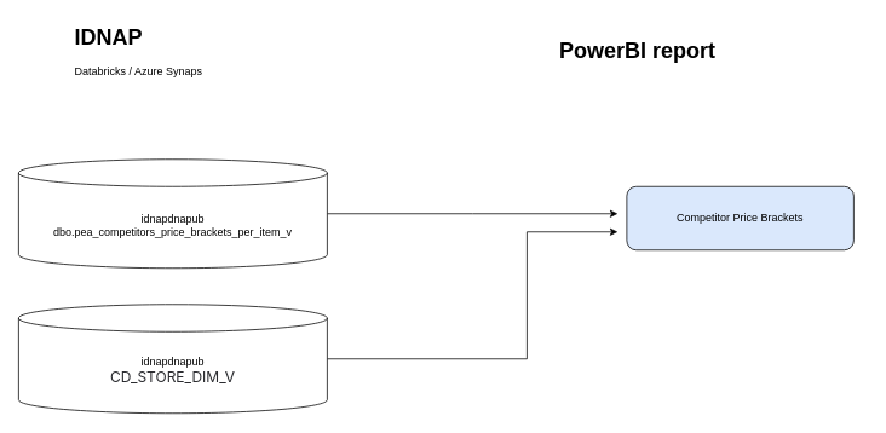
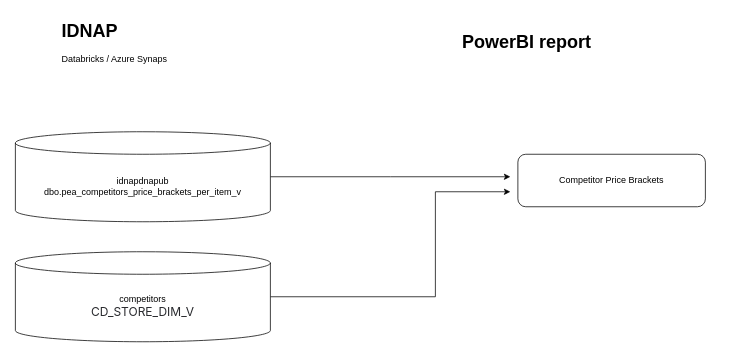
- <mxCell id="2" value="Competitor Price Brackets" style="rounded=1;whiteSpace=wrap;html=1;fontSize=12;glass=0;strokeWidth=1;shadow=0;fillColor=#dae8fc;" parent="1" vertex="1"><mxGeometry x="690" y="205" width="250" height="70" as="geometry" /></mxCell>
+ <mxCell id="2" value="Competitor Price Brackets" style="rounded=1;whiteSpace=wrap;html=1;fontSize=12;glass=0;strokeWidth=1;shadow=0;" parent="1" vertex="1"><mxGeometry x="690" y="205" width="250" height="70" as="geometry" /></mxCell>
- <mxCell id="6" value="idnapdnapub&lt;div&gt;&lt;span style=&quot;color: rgb(41, 42, 46); font-family: &amp;quot;Atlassian Sans&amp;quot;, ui-sans-serif, -apple-system, BlinkMacSystemFont, &amp;quot;Segoe UI&amp;quot;, Ubuntu, &amp;quot;Helvetica Neue&amp;quot;, sans-serif; font-size: 16px; text-align: start; white-space-collapse: preserve; background-color: rgb(255, 255, 255);&quot;&gt;CD_STORE_DIM_V&lt;/span&gt;&lt;/div&gt;" style="shape=cylinder3;whiteSpace=wrap;html=1;boundedLbl=1;backgroundOutline=1;size=15;" vertex="1" parent="1"><mxGeometry x="20" y="335" width="340" height="120" as="geometry" /></mxCell>
+ <mxCell id="6" value="competitors&lt;div&gt;&lt;span style=&quot;color: rgb(41, 42, 46); font-family: &amp;quot;Atlassian Sans&amp;quot;, ui-sans-serif, -apple-system, BlinkMacSystemFont, &amp;quot;Segoe UI&amp;quot;, Ubuntu, &amp;quot;Helvetica Neue&amp;quot;, sans-serif; font-size: 16px; text-align: start; white-space-collapse: preserve; background-color: rgb(255, 255, 255);&quot;&gt;CD_STORE_DIM_V&lt;/span&gt;&lt;/div&gt;" style="shape=cylinder3;whiteSpace=wrap;html=1;boundedLbl=1;backgroundOutline=1;size=15;" vertex="1" parent="1"><mxGeometry x="20" y="335" width="340" height="120" as="geometry" /></mxCell>
